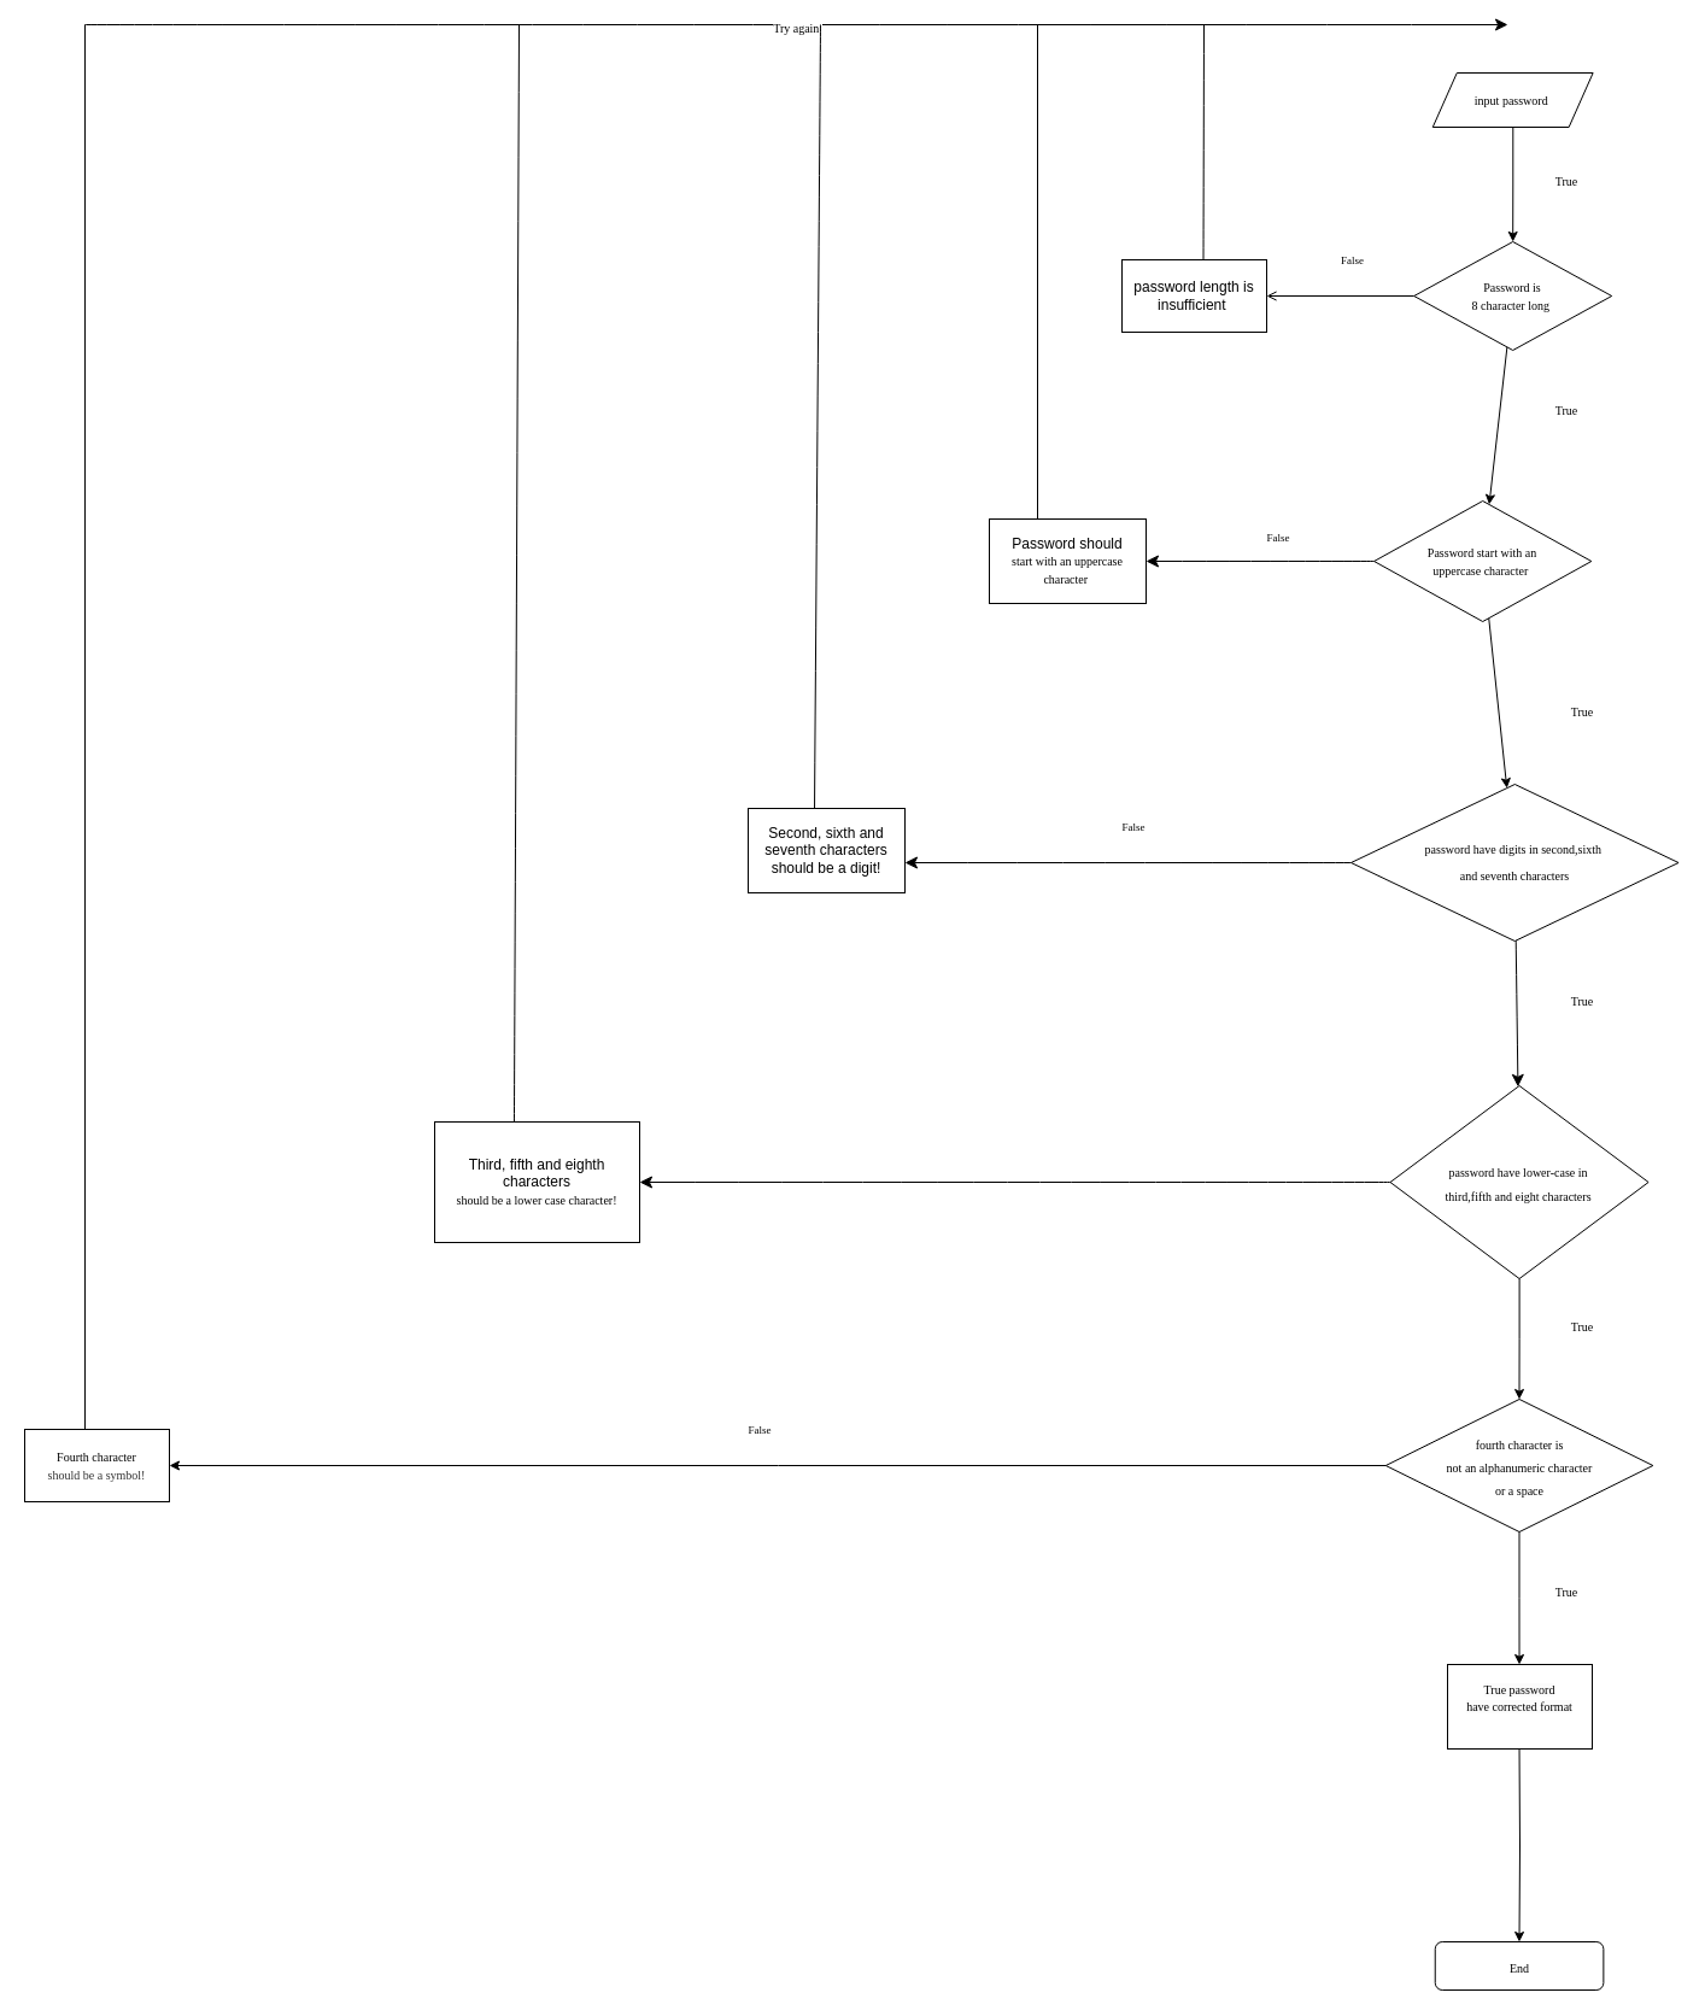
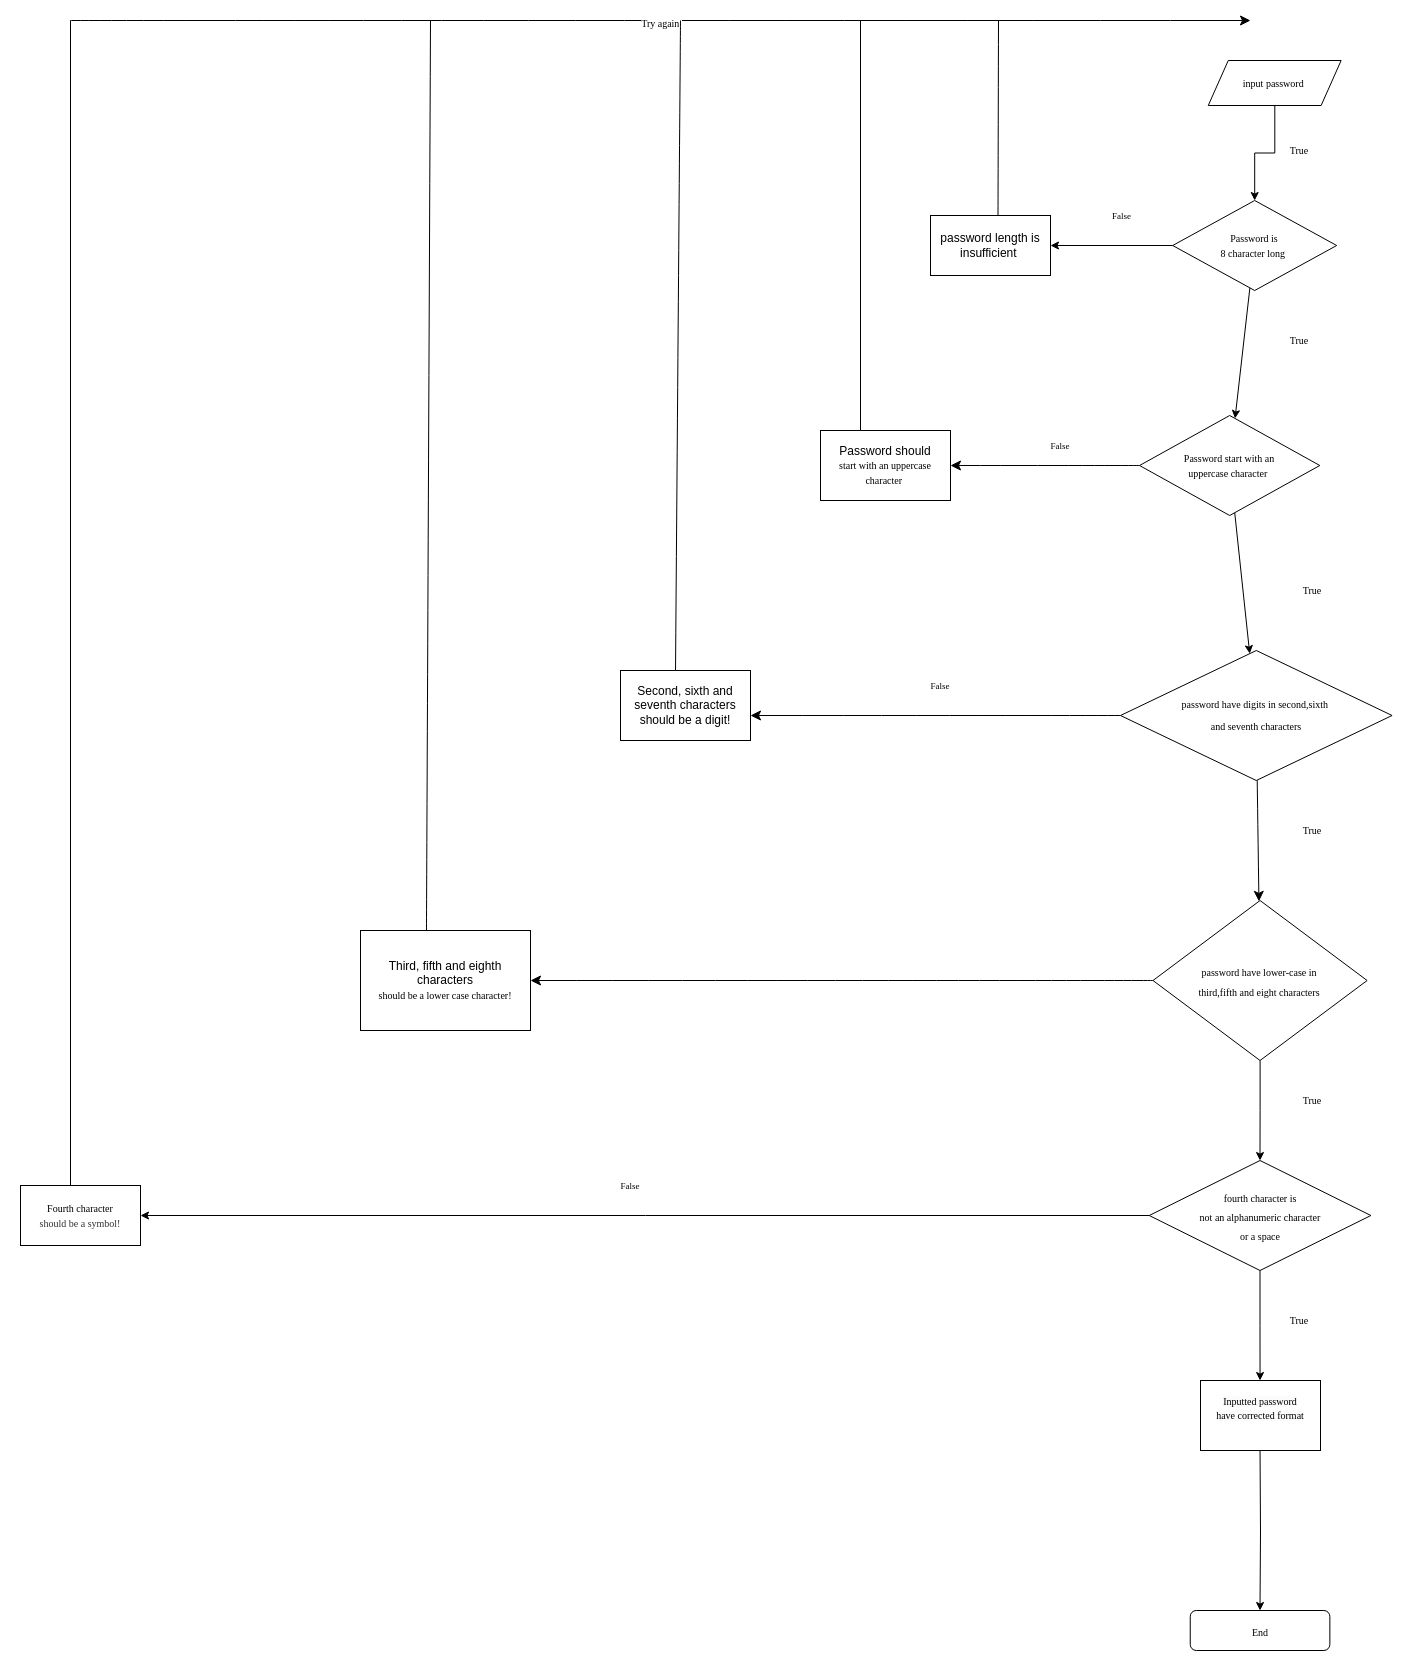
- <mxCell id="3" value="&lt;font face=&quot;Verdana&quot; style=&quot;font-size: 10px;&quot;&gt;input password&amp;nbsp;&lt;/font&gt;" style="shape=parallelogram;perimeter=parallelogramPerimeter;whiteSpace=wrap;html=1;fixedSize=1;" parent="1" vertex="1"><mxGeometry x="1187.75" y="60" width="132.88" height="45" as="geometry" /></mxCell>
+ <mxCell id="3" value="&lt;font face=&quot;Verdana&quot; style=&quot;font-size: 10px;&quot;&gt;input password&amp;nbsp;&lt;/font&gt;" style="shape=parallelogram;perimeter=parallelogramPerimeter;whiteSpace=wrap;html=1;fixedSize=1;" parent="1" vertex="1"><mxGeometry x="1207.75" y="60" width="132.88" height="45" as="geometry" /></mxCell>
- <mxCell id="4" value="" style="edgeStyle=none;rounded=0;orthogonalLoop=1;jettySize=auto;html=1;entryX=1;entryY=0.5;entryDx=0;entryDy=0;exitX=0;exitY=0.5;exitDx=0;exitDy=0;endArrow=open;" parent="1" source="6" target="38" edge="1"><mxGeometry relative="1" as="geometry"><mxPoint x="1055" y="245" as="targetPoint" /></mxGeometry></mxCell>
+ <mxCell id="4" value="" style="edgeStyle=none;rounded=0;orthogonalLoop=1;jettySize=auto;html=1;entryX=1;entryY=0.5;entryDx=0;entryDy=0;exitX=0;exitY=0.5;exitDx=0;exitDy=0;" parent="1" source="6" target="38" edge="1"><mxGeometry relative="1" as="geometry"><mxPoint x="1055" y="245" as="targetPoint" /></mxGeometry></mxCell>
- <mxCell id="43" value="&#10;&lt;span style=&quot;border-color: var(--border-color); color: rgb(0, 0, 0); font-family: Verdana; font-size: 10px; font-style: normal; font-variant-ligatures: normal; font-variant-caps: normal; font-weight: 400; letter-spacing: normal; orphans: 2; text-align: center; text-indent: 0px; text-transform: none; widows: 2; word-spacing: 0px; -webkit-text-stroke-width: 0px; background-color: rgb(251, 251, 251); text-decoration-thickness: initial; text-decoration-style: initial; text-decoration-color: initial;&quot;&gt;True&amp;nbsp;password&lt;/span&gt;&lt;br style=&quot;border-color: var(--border-color); color: rgb(0, 0, 0); font-family: Verdana; font-size: 10px; font-style: normal; font-variant-ligatures: normal; font-variant-caps: normal; font-weight: 400; letter-spacing: normal; orphans: 2; text-align: center; text-indent: 0px; text-transform: none; widows: 2; word-spacing: 0px; -webkit-text-stroke-width: 0px; background-color: rgb(251, 251, 251); text-decoration-thickness: initial; text-decoration-style: initial; text-decoration-color: initial;&quot;&gt;&lt;span style=&quot;border-color: var(--border-color); color: rgb(0, 0, 0); font-family: Verdana; font-size: 10px; font-style: normal; font-variant-ligatures: normal; font-variant-caps: normal; font-weight: 400; letter-spacing: normal; orphans: 2; text-align: center; text-indent: 0px; text-transform: none; widows: 2; word-spacing: 0px; -webkit-text-stroke-width: 0px; background-color: rgb(251, 251, 251); text-decoration-thickness: initial; text-decoration-style: initial; text-decoration-color: initial;&quot;&gt;have corrected format&lt;/span&gt;&#10;&#10;" style="rounded=0;whiteSpace=wrap;html=1;" vertex="1" parent="1"><mxGeometry x="1200" y="1380" width="120" height="70" as="geometry" /></mxCell>
+ <mxCell id="43" value="&#10;&lt;span style=&quot;border-color: var(--border-color); color: rgb(0, 0, 0); font-family: Verdana; font-size: 10px; font-style: normal; font-variant-ligatures: normal; font-variant-caps: normal; font-weight: 400; letter-spacing: normal; orphans: 2; text-align: center; text-indent: 0px; text-transform: none; widows: 2; word-spacing: 0px; -webkit-text-stroke-width: 0px; background-color: rgb(251, 251, 251); text-decoration-thickness: initial; text-decoration-style: initial; text-decoration-color: initial;&quot;&gt;Inputted&amp;nbsp;password&lt;/span&gt;&lt;br style=&quot;border-color: var(--border-color); color: rgb(0, 0, 0); font-family: Verdana; font-size: 10px; font-style: normal; font-variant-ligatures: normal; font-variant-caps: normal; font-weight: 400; letter-spacing: normal; orphans: 2; text-align: center; text-indent: 0px; text-transform: none; widows: 2; word-spacing: 0px; -webkit-text-stroke-width: 0px; background-color: rgb(251, 251, 251); text-decoration-thickness: initial; text-decoration-style: initial; text-decoration-color: initial;&quot;&gt;&lt;span style=&quot;border-color: var(--border-color); color: rgb(0, 0, 0); font-family: Verdana; font-size: 10px; font-style: normal; font-variant-ligatures: normal; font-variant-caps: normal; font-weight: 400; letter-spacing: normal; orphans: 2; text-align: center; text-indent: 0px; text-transform: none; widows: 2; word-spacing: 0px; -webkit-text-stroke-width: 0px; background-color: rgb(251, 251, 251); text-decoration-thickness: initial; text-decoration-style: initial; text-decoration-color: initial;&quot;&gt;have corrected format&lt;/span&gt;&#10;&#10;" style="rounded=0;whiteSpace=wrap;html=1;" vertex="1" parent="1"><mxGeometry x="1200" y="1380" width="120" height="70" as="geometry" /></mxCell>
